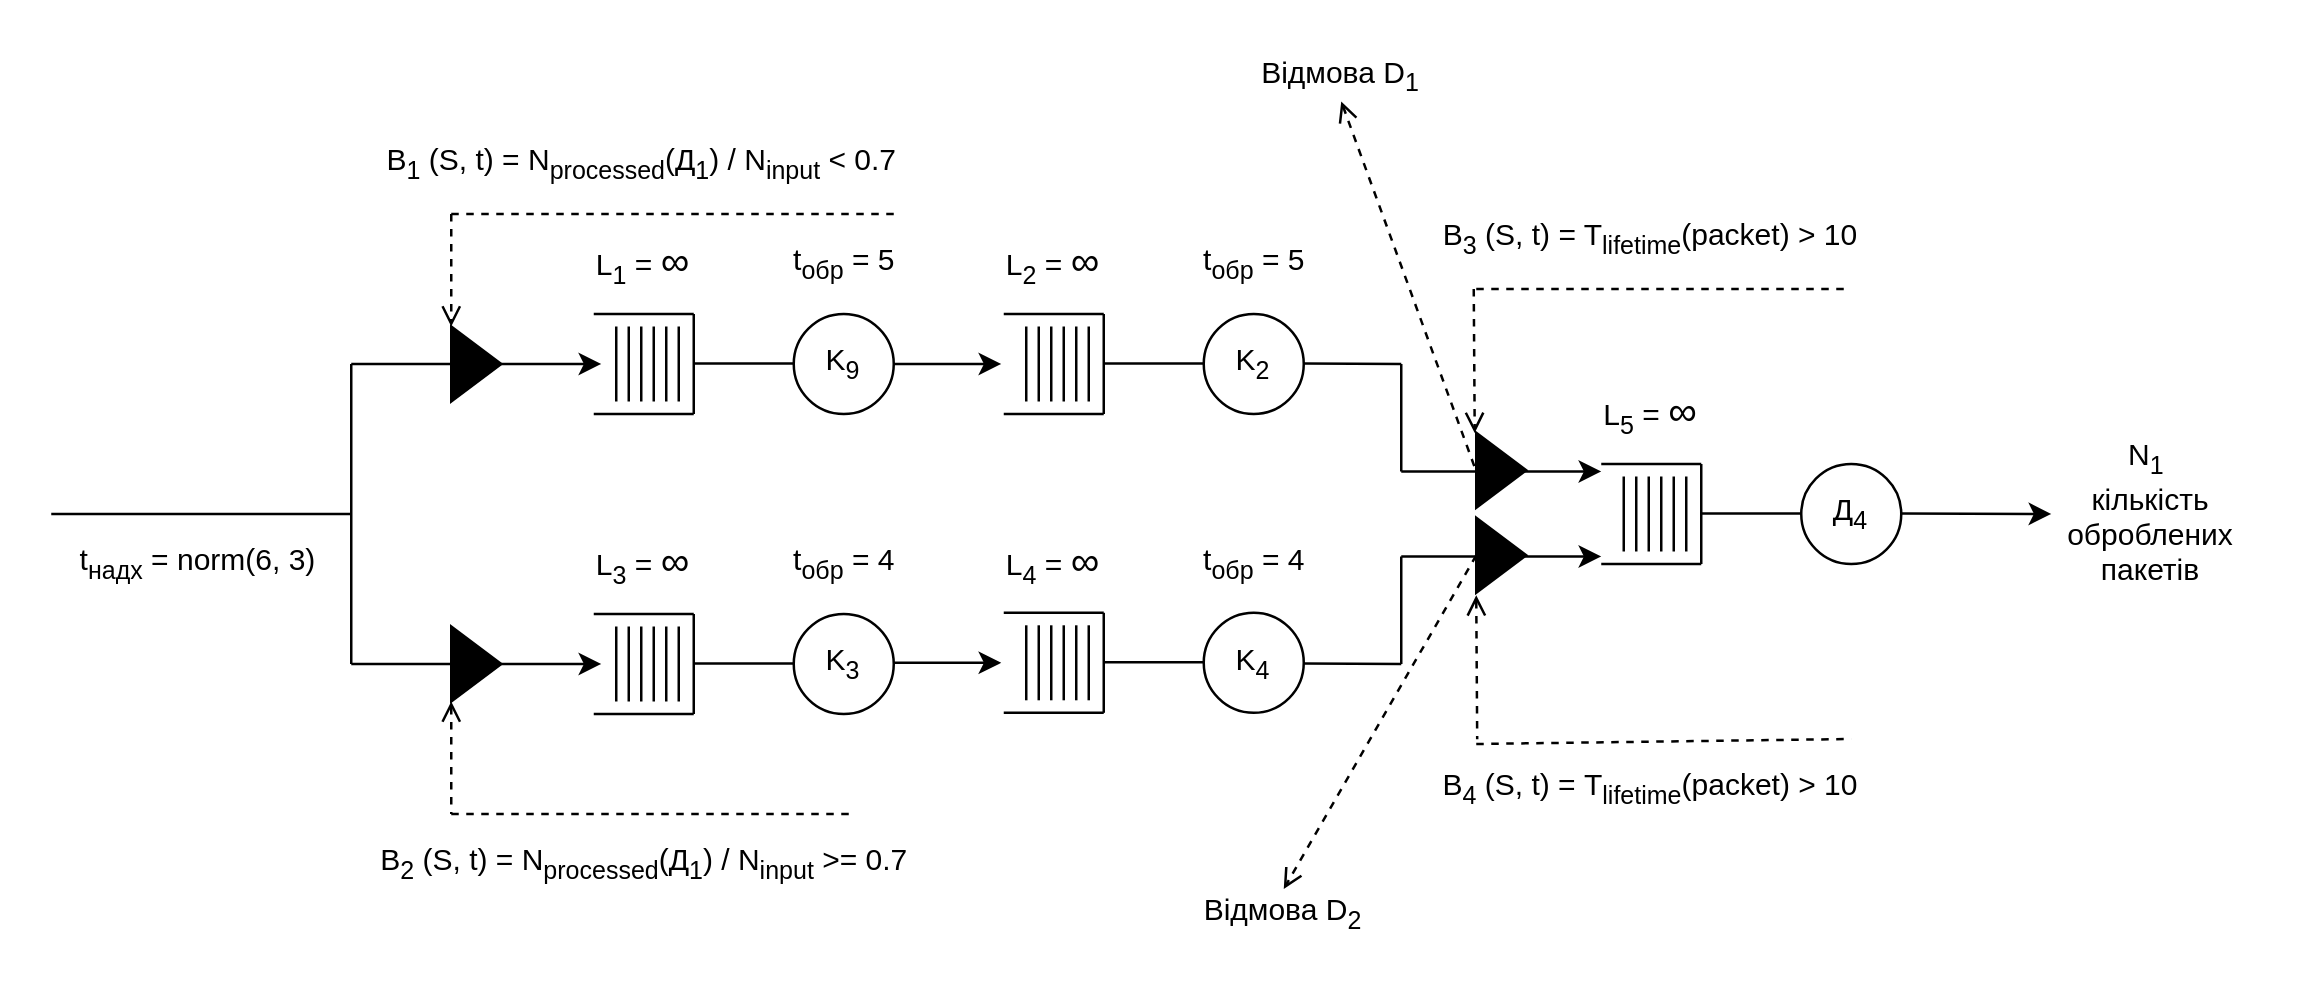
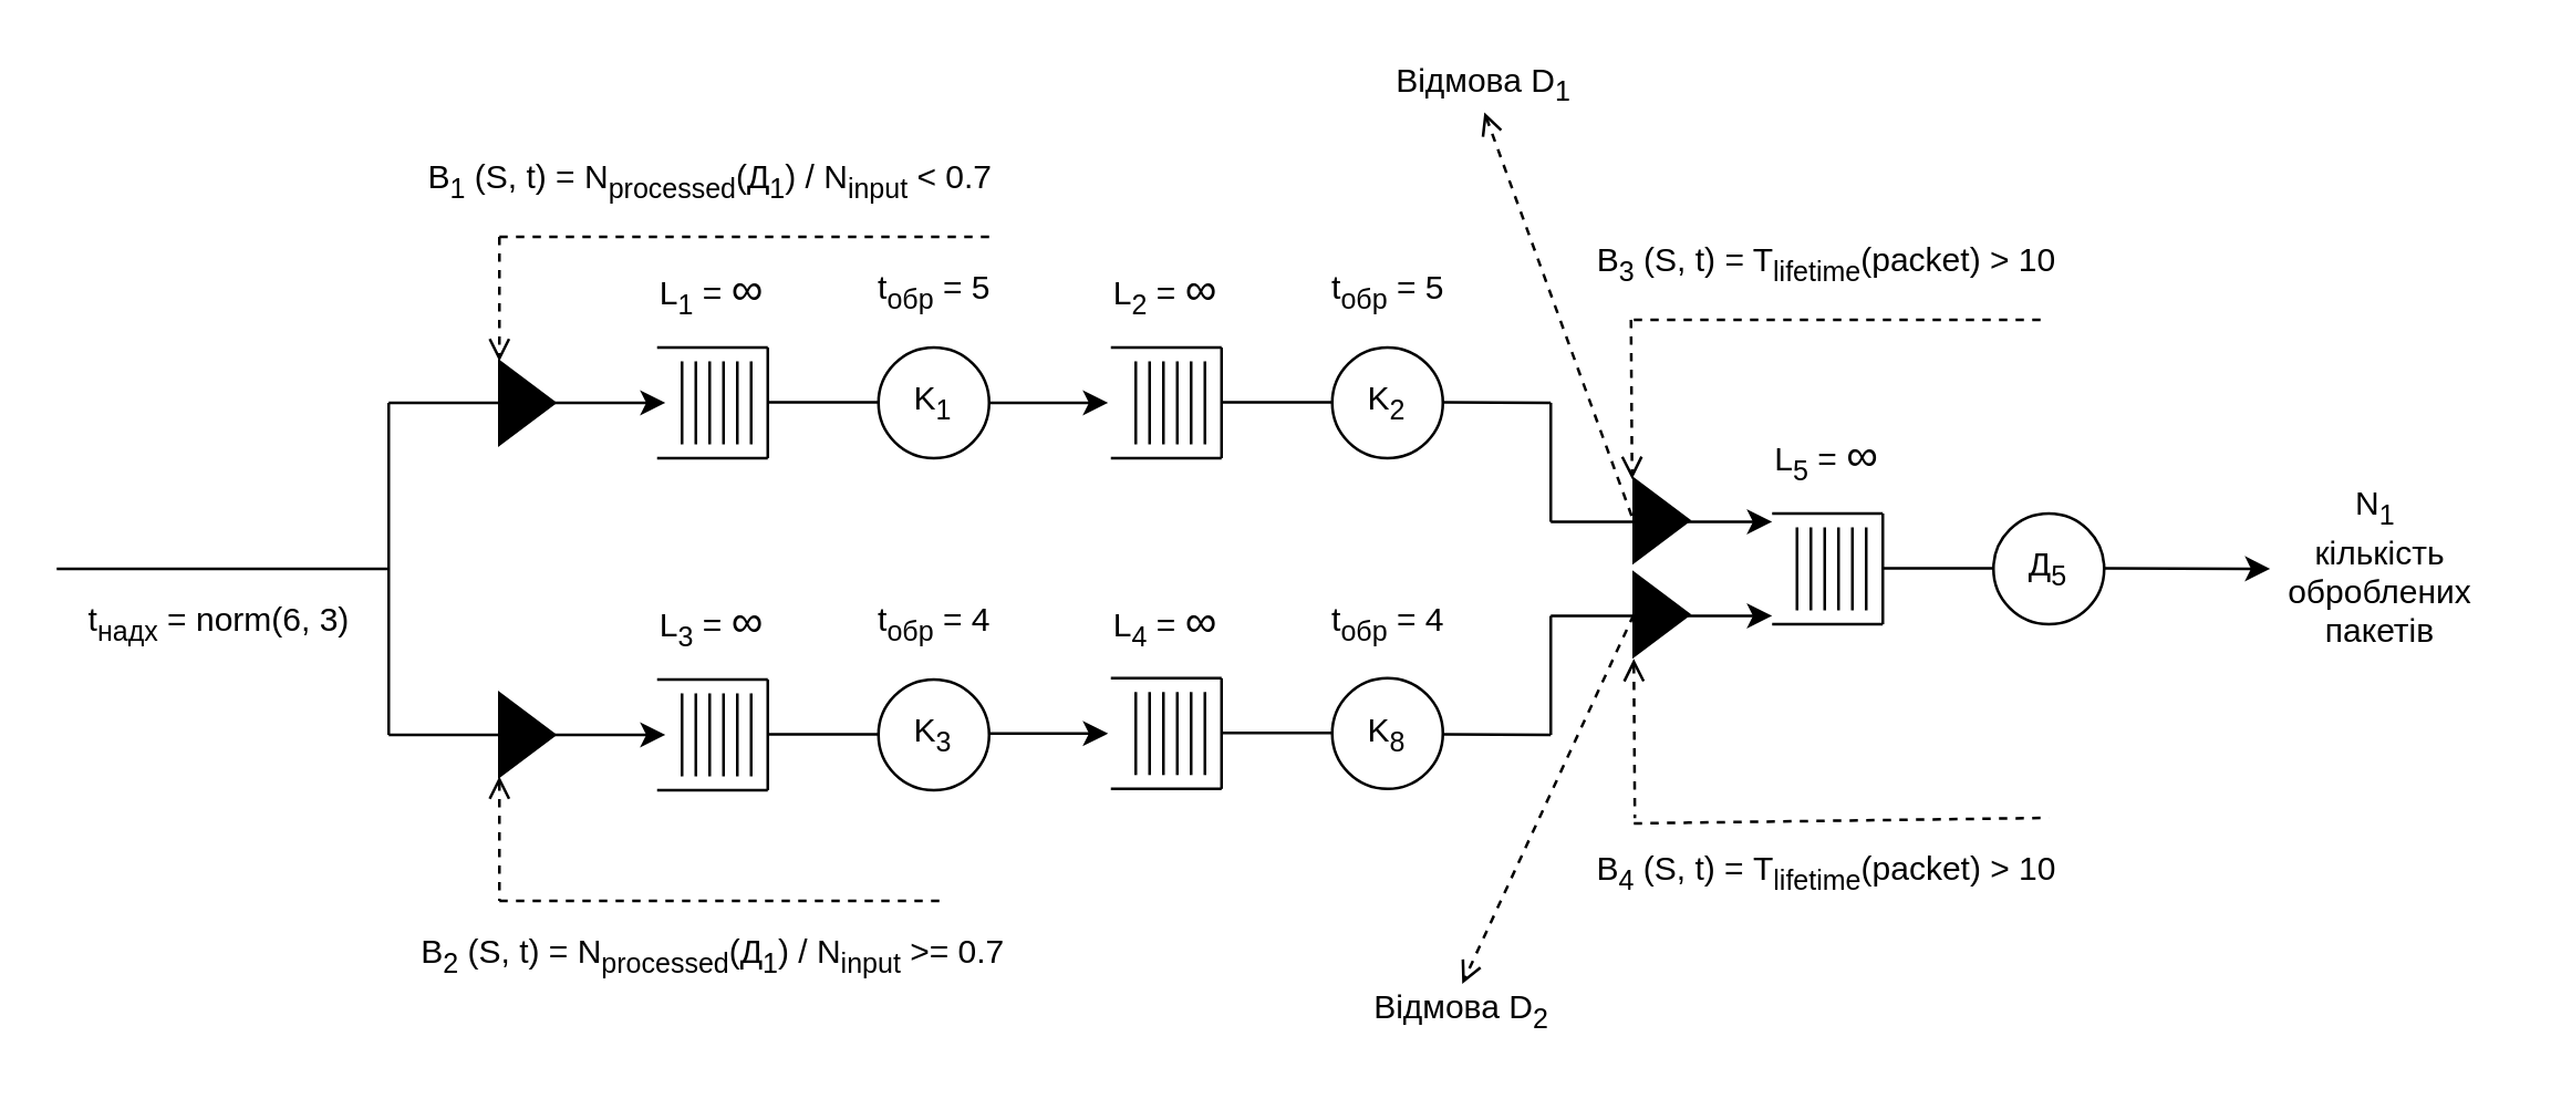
- <mxCell id="12" value="K&lt;sub&gt;9&lt;/sub&gt;" style="ellipse;whiteSpace=wrap;html=1;aspect=fixed;fillColor=none;" parent="1" vertex="1"><mxGeometry x="317" y="125" width="40" height="40" as="geometry" /></mxCell>
+ <mxCell id="12" value="K&lt;sub&gt;1&lt;/sub&gt;" style="ellipse;whiteSpace=wrap;html=1;aspect=fixed;fillColor=none;" parent="1" vertex="1"><mxGeometry x="317" y="125" width="40" height="40" as="geometry" /></mxCell>
- <mxCell id="81" value="Д&lt;sub&gt;4&lt;/sub&gt;" style="ellipse;whiteSpace=wrap;html=1;aspect=fixed;fillColor=none;" parent="1" vertex="1"><mxGeometry x="720" y="185" width="40" height="40" as="geometry" /></mxCell>
+ <mxCell id="81" value="Д&lt;sub&gt;5&lt;/sub&gt;" style="ellipse;whiteSpace=wrap;html=1;aspect=fixed;fillColor=none;" parent="1" vertex="1"><mxGeometry x="720" y="185" width="40" height="40" as="geometry" /></mxCell>
- <mxCell id="64" value="K&lt;sub&gt;4&lt;/sub&gt;" style="ellipse;whiteSpace=wrap;html=1;aspect=fixed;fillColor=none;" parent="1" vertex="1"><mxGeometry x="481" y="244.52" width="40" height="40" as="geometry" /></mxCell>
+ <mxCell id="64" value="K&lt;sub&gt;8&lt;/sub&gt;" style="ellipse;whiteSpace=wrap;html=1;aspect=fixed;fillColor=none;" parent="1" vertex="1"><mxGeometry x="481" y="244.52" width="40" height="40" as="geometry" /></mxCell>
- <mxCell id="89" value="Відмова D&lt;sub&gt;2&lt;/sub&gt;" style="text;html=1;align=center;verticalAlign=middle;whiteSpace=wrap;rounded=0;" parent="1" vertex="1"><mxGeometry x="478" y="355" width="70" height="20" as="geometry" /></mxCell>
+ <mxCell id="89" value="Відмова D&lt;sub&gt;2&lt;/sub&gt;" style="text;html=1;align=center;verticalAlign=middle;whiteSpace=wrap;rounded=0;" parent="1" vertex="1"><mxGeometry x="493" y="355" width="70" height="20" as="geometry" /></mxCell>
